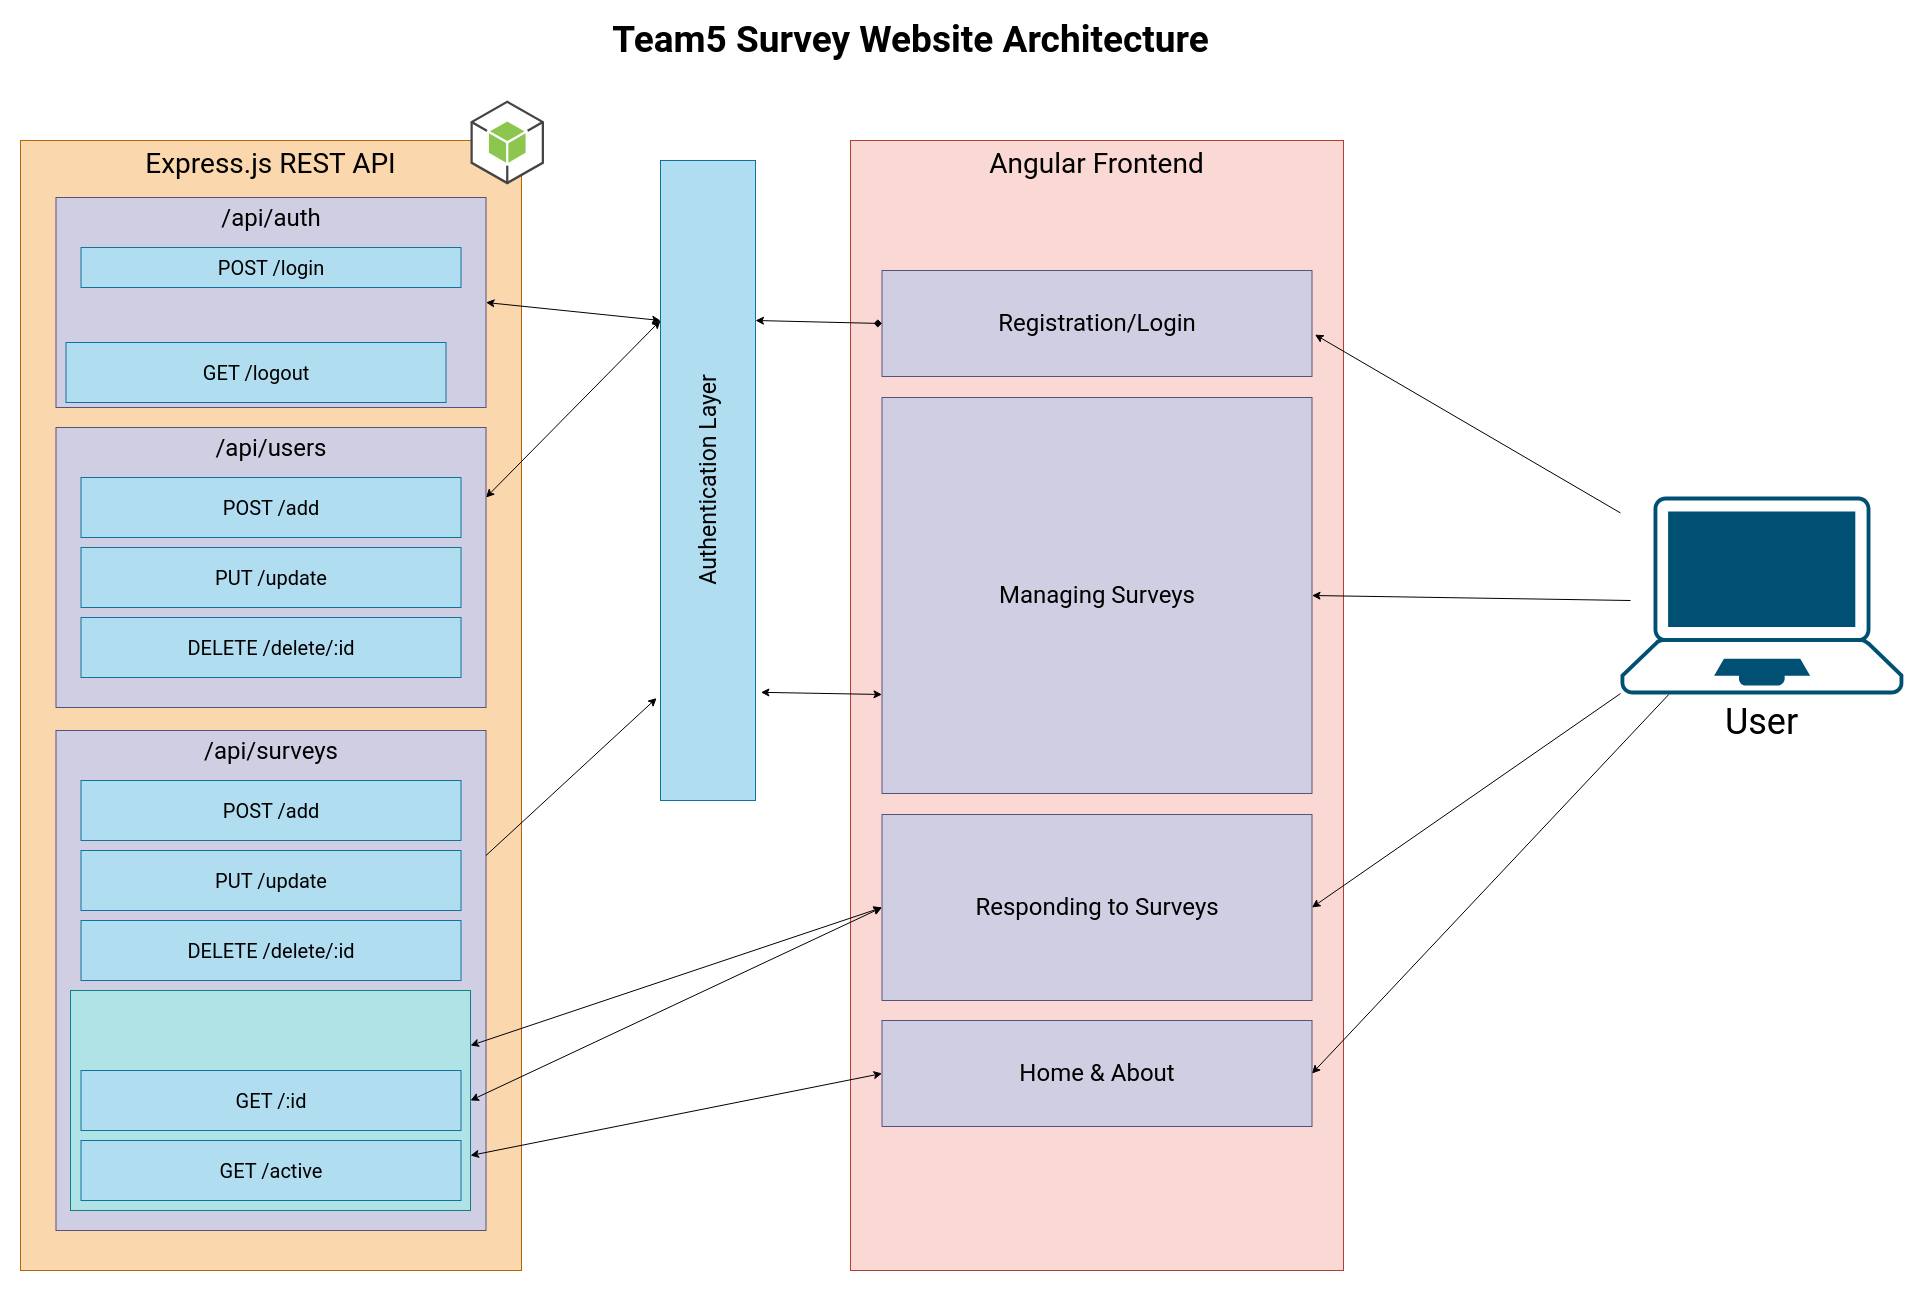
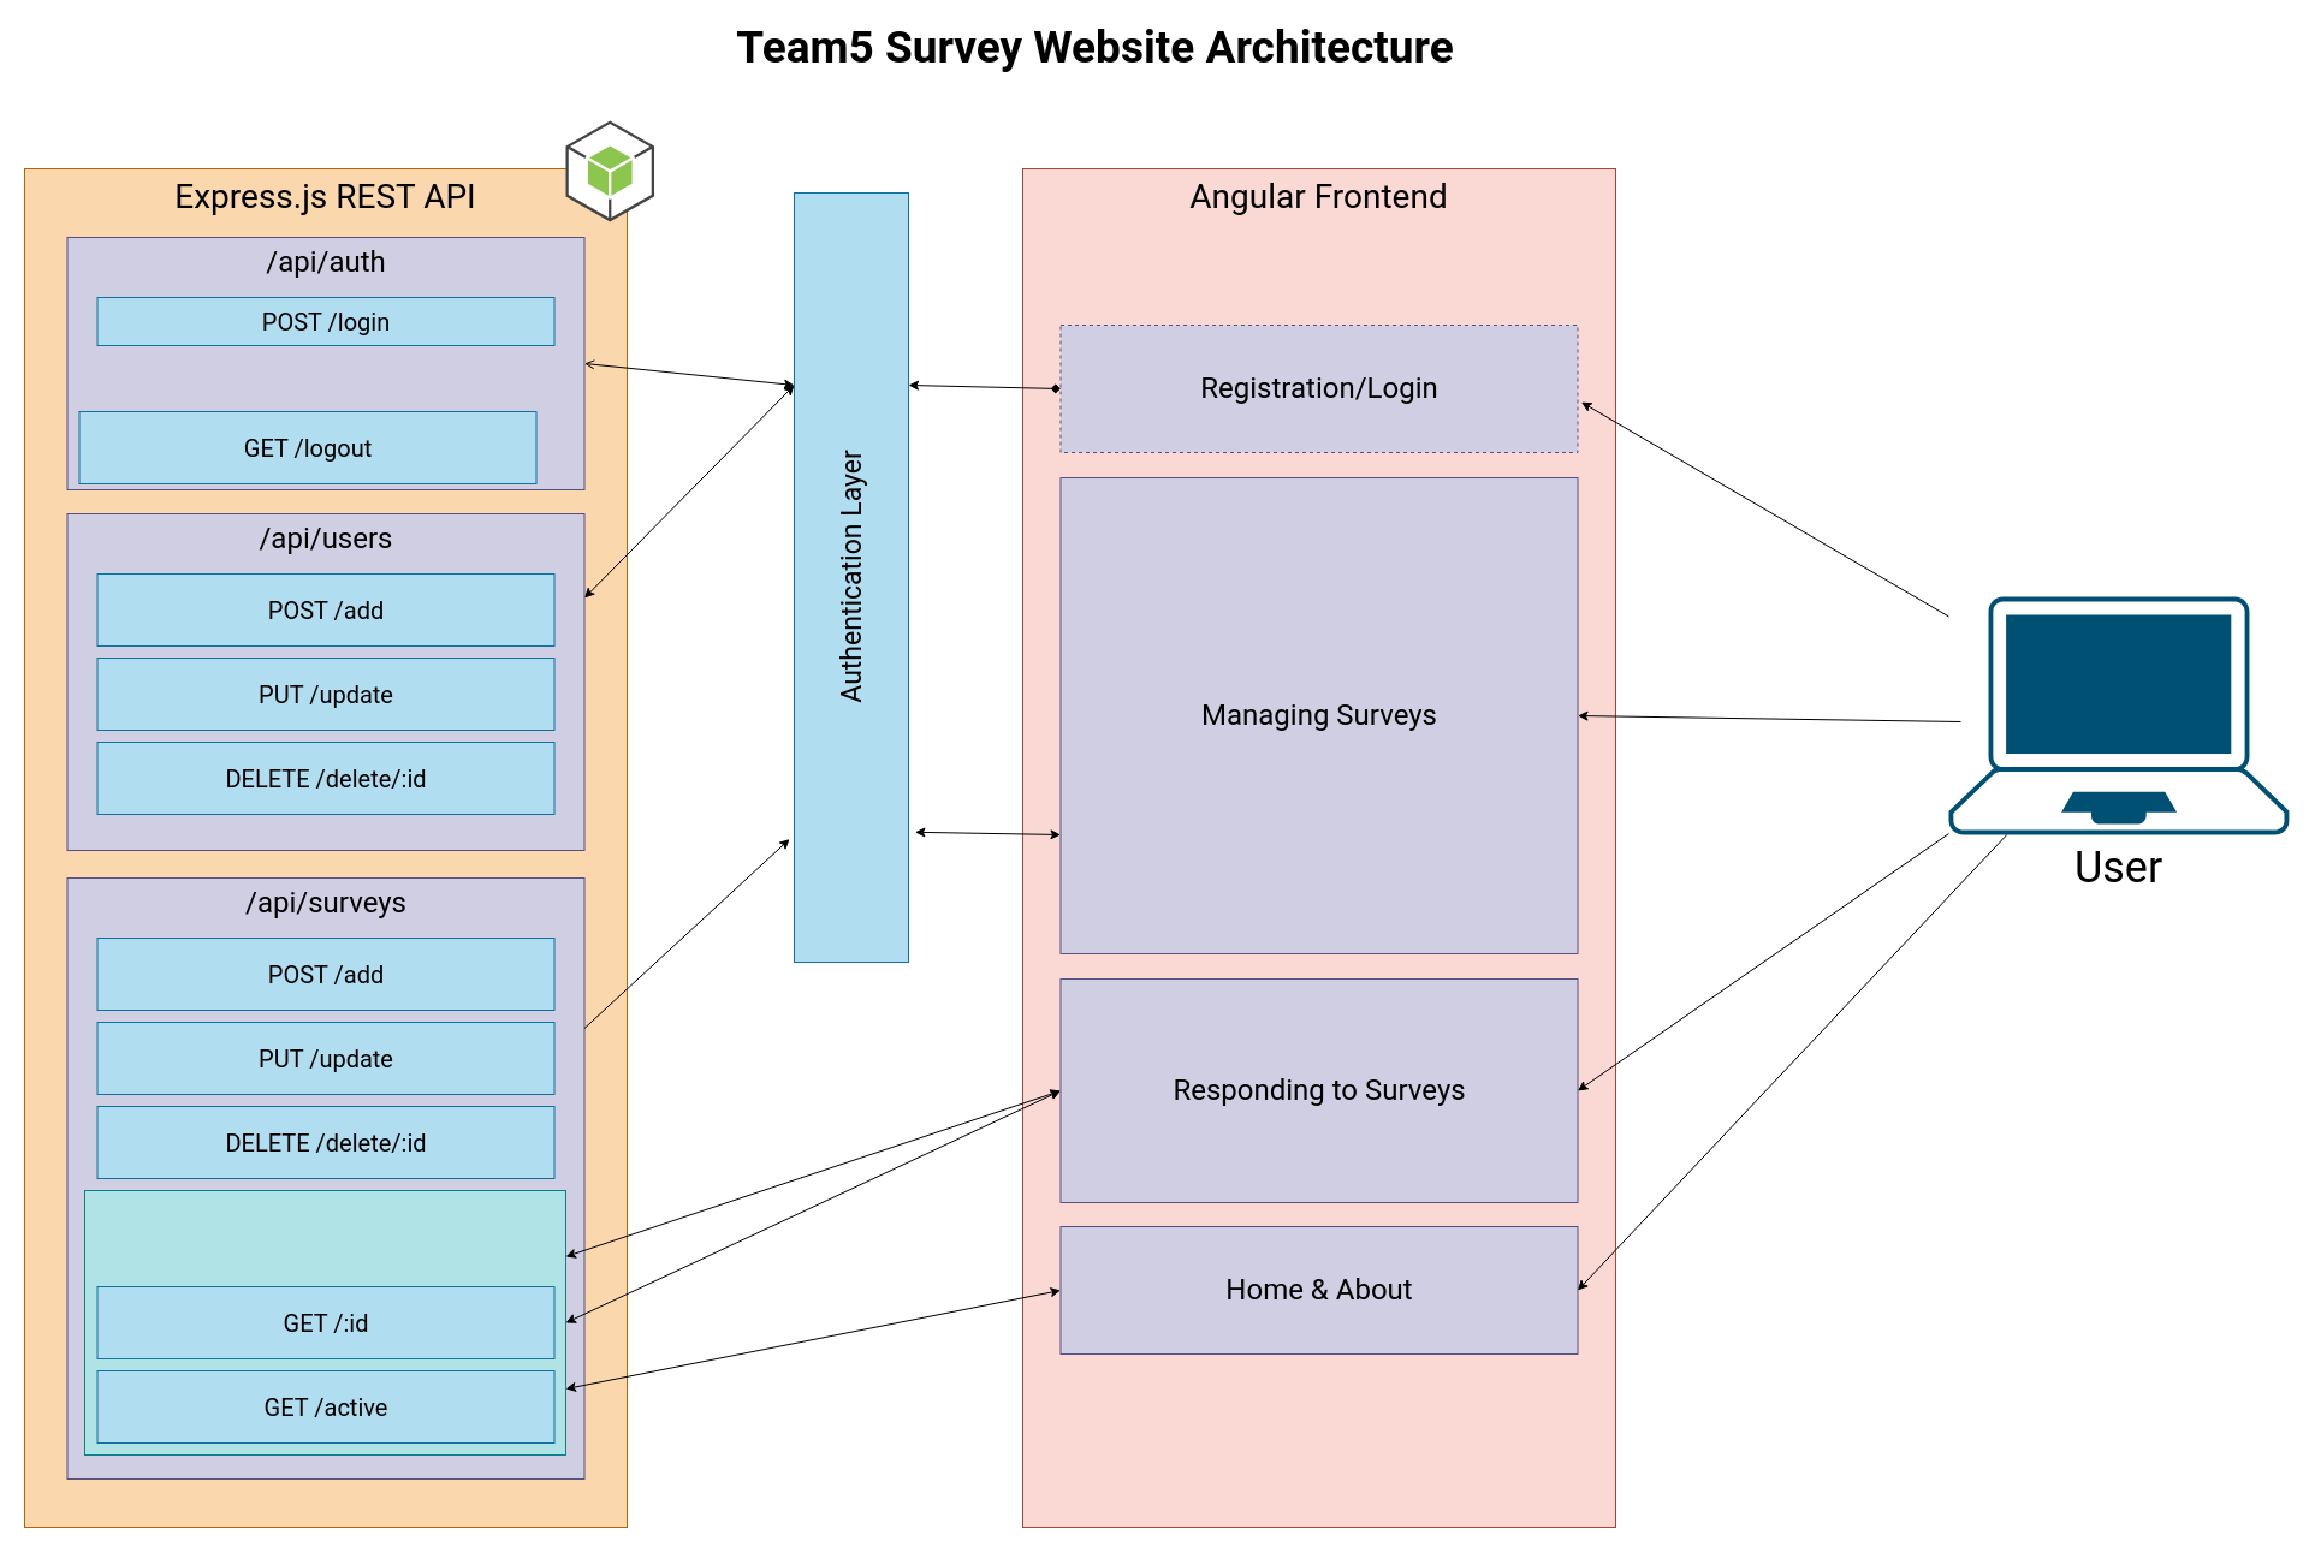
- <mxCell id="21" value="" style="endArrow=classic;html=1;fontFamily=Roboto;fontSource=https%3A%2F%2Ffonts.googleapis.com%2Fcss%3Ffamily%3DRoboto;fontSize=20;exitX=0.75;exitY=0;exitDx=0;exitDy=0;entryX=1;entryY=0.5;entryDx=0;entryDy=0;startArrow=classic;startFill=1;" parent="1" source="4" target="30" edge="1"><mxGeometry width="50" height="50" relative="1" as="geometry"><mxPoint x="640" y="400" as="sourcePoint" /><mxPoint x="690" y="350" as="targetPoint" /></mxGeometry></mxCell>
+ <mxCell id="21" value="" style="endArrow=open;html=1;fontFamily=Roboto;fontSource=https%3A%2F%2Ffonts.googleapis.com%2Fcss%3Ffamily%3DRoboto;fontSize=20;exitX=0.75;exitY=0;exitDx=0;exitDy=0;entryX=1;entryY=0.5;entryDx=0;entryDy=0;startArrow=classic;startFill=1;" parent="1" source="4" target="30" edge="1"><mxGeometry width="50" height="50" relative="1" as="geometry"><mxPoint x="640" y="400" as="sourcePoint" /><mxPoint x="690" y="350" as="targetPoint" /></mxGeometry></mxCell>
- <mxCell id="7" value="Registration/Login" style="whiteSpace=wrap;html=1;fillColor=#d0cee2;fontSize=24;strokeColor=#56517e;verticalAlign=middle;fontFamily=Roboto;fontSource=https%3A%2F%2Ffonts.googleapis.com%2Fcss%3Ffamily%3DRoboto;" parent="1" vertex="1"><mxGeometry x="881.5" y="270" width="430" height="106" as="geometry" /></mxCell>
+ <mxCell id="7" value="Registration/Login" style="whiteSpace=wrap;html=1;fillColor=#d0cee2;fontSize=24;strokeColor=#56517e;verticalAlign=middle;fontFamily=Roboto;fontSource=https%3A%2F%2Ffonts.googleapis.com%2Fcss%3Ffamily%3DRoboto;dashed=1;" parent="1" vertex="1"><mxGeometry x="881.5" y="270" width="430" height="106" as="geometry" /></mxCell>
